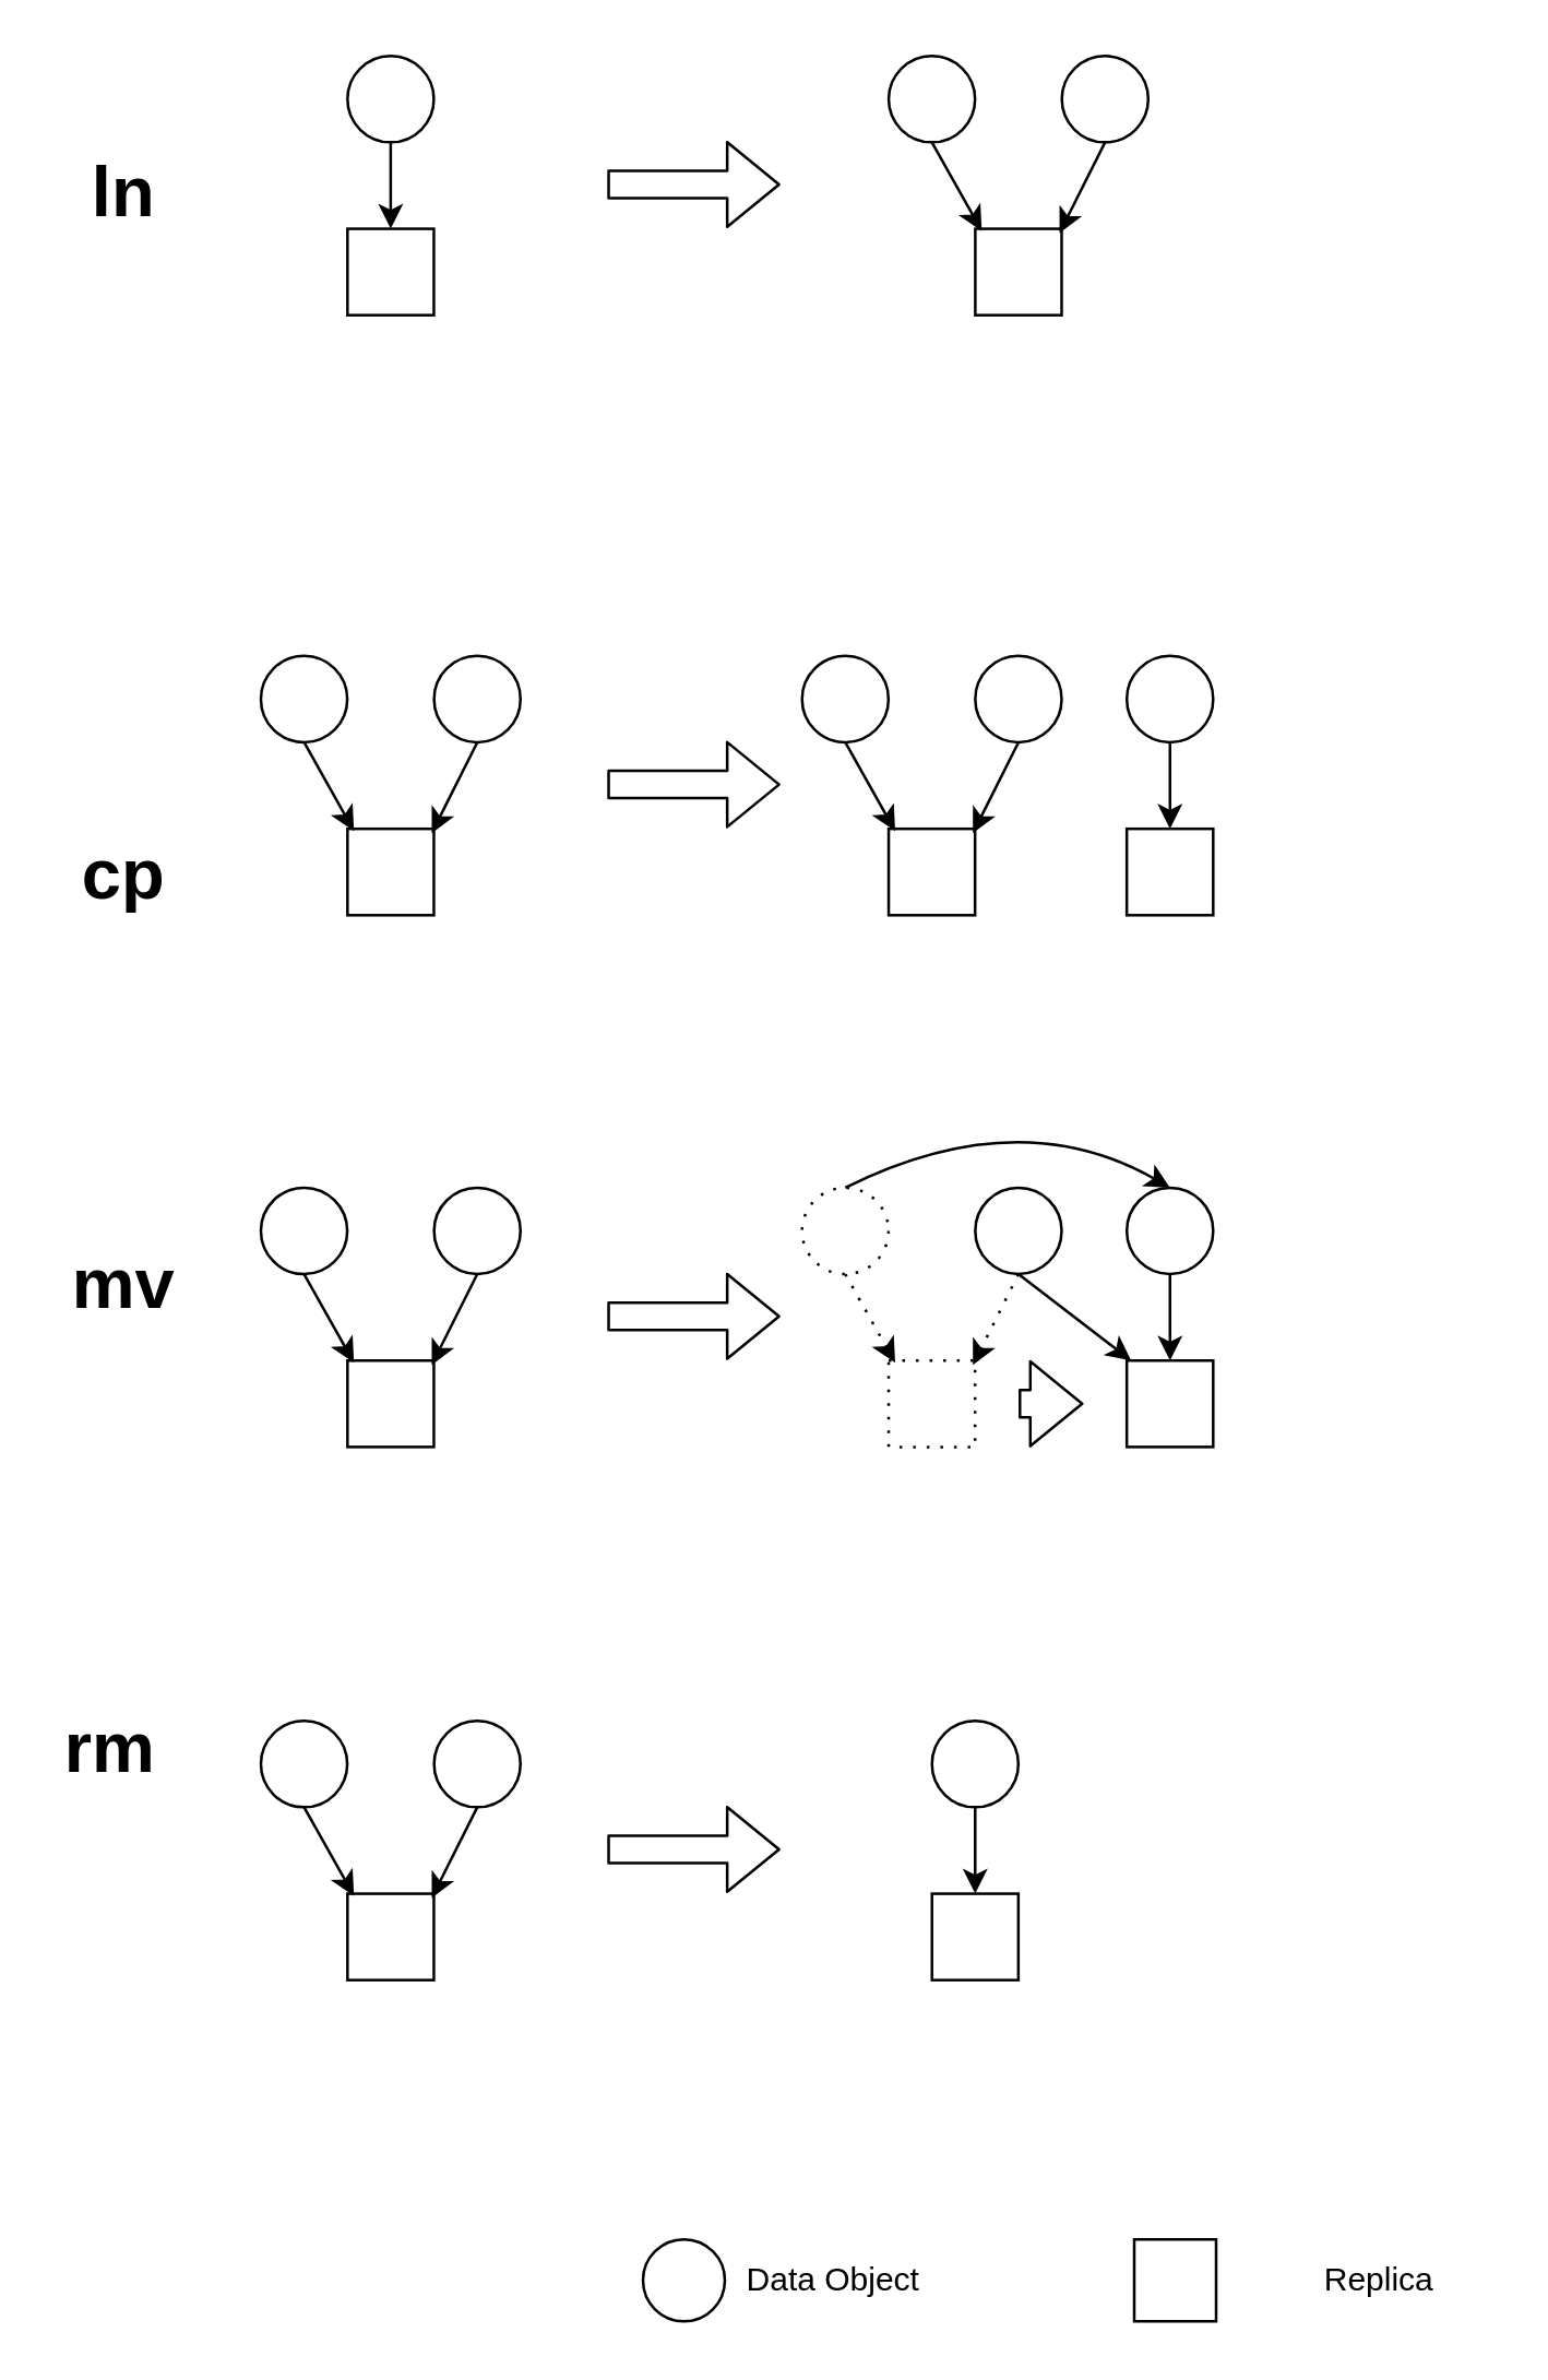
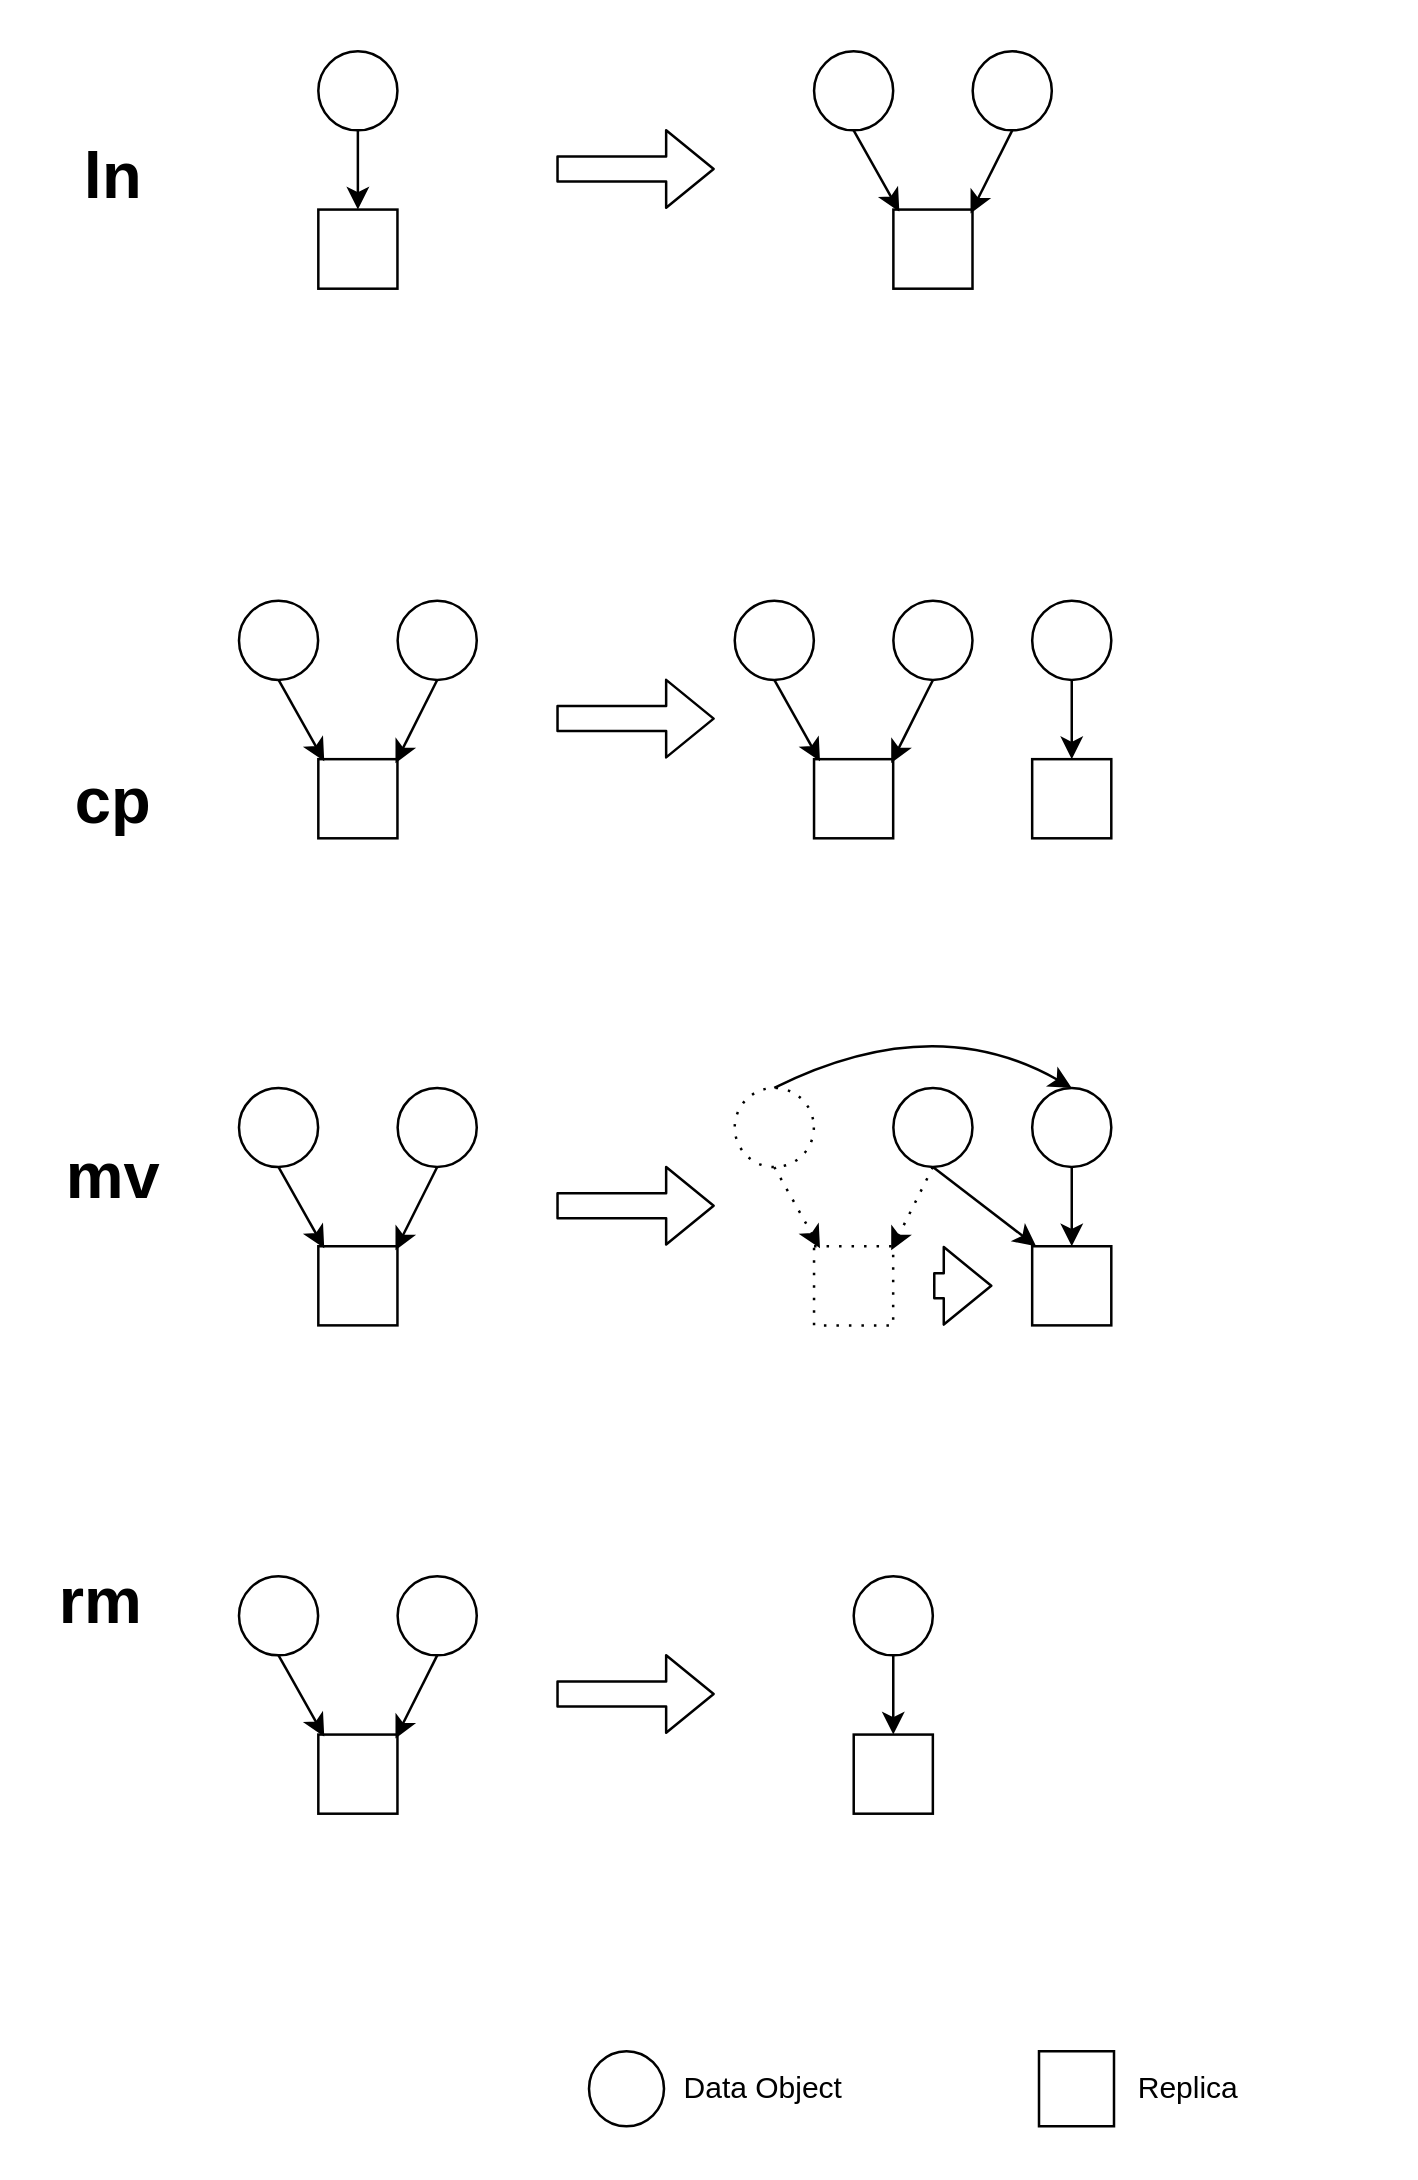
- <mxCell id="11" value="Replica" style="text;html=1;strokeColor=none;fillColor=none;align=center;verticalAlign=middle;whiteSpace=wrap;rounded=0;" parent="9" vertex="1"><mxGeometry x="60" y="5" width="60" height="20" as="geometry" /></mxCell>
+ <mxCell id="11" value="Replica" style="text;html=1;strokeColor=none;fillColor=none;align=center;verticalAlign=middle;whiteSpace=wrap;rounded=0;" parent="9" vertex="1"><mxGeometry x="30" y="5" width="60" height="20" as="geometry" /></mxCell>
